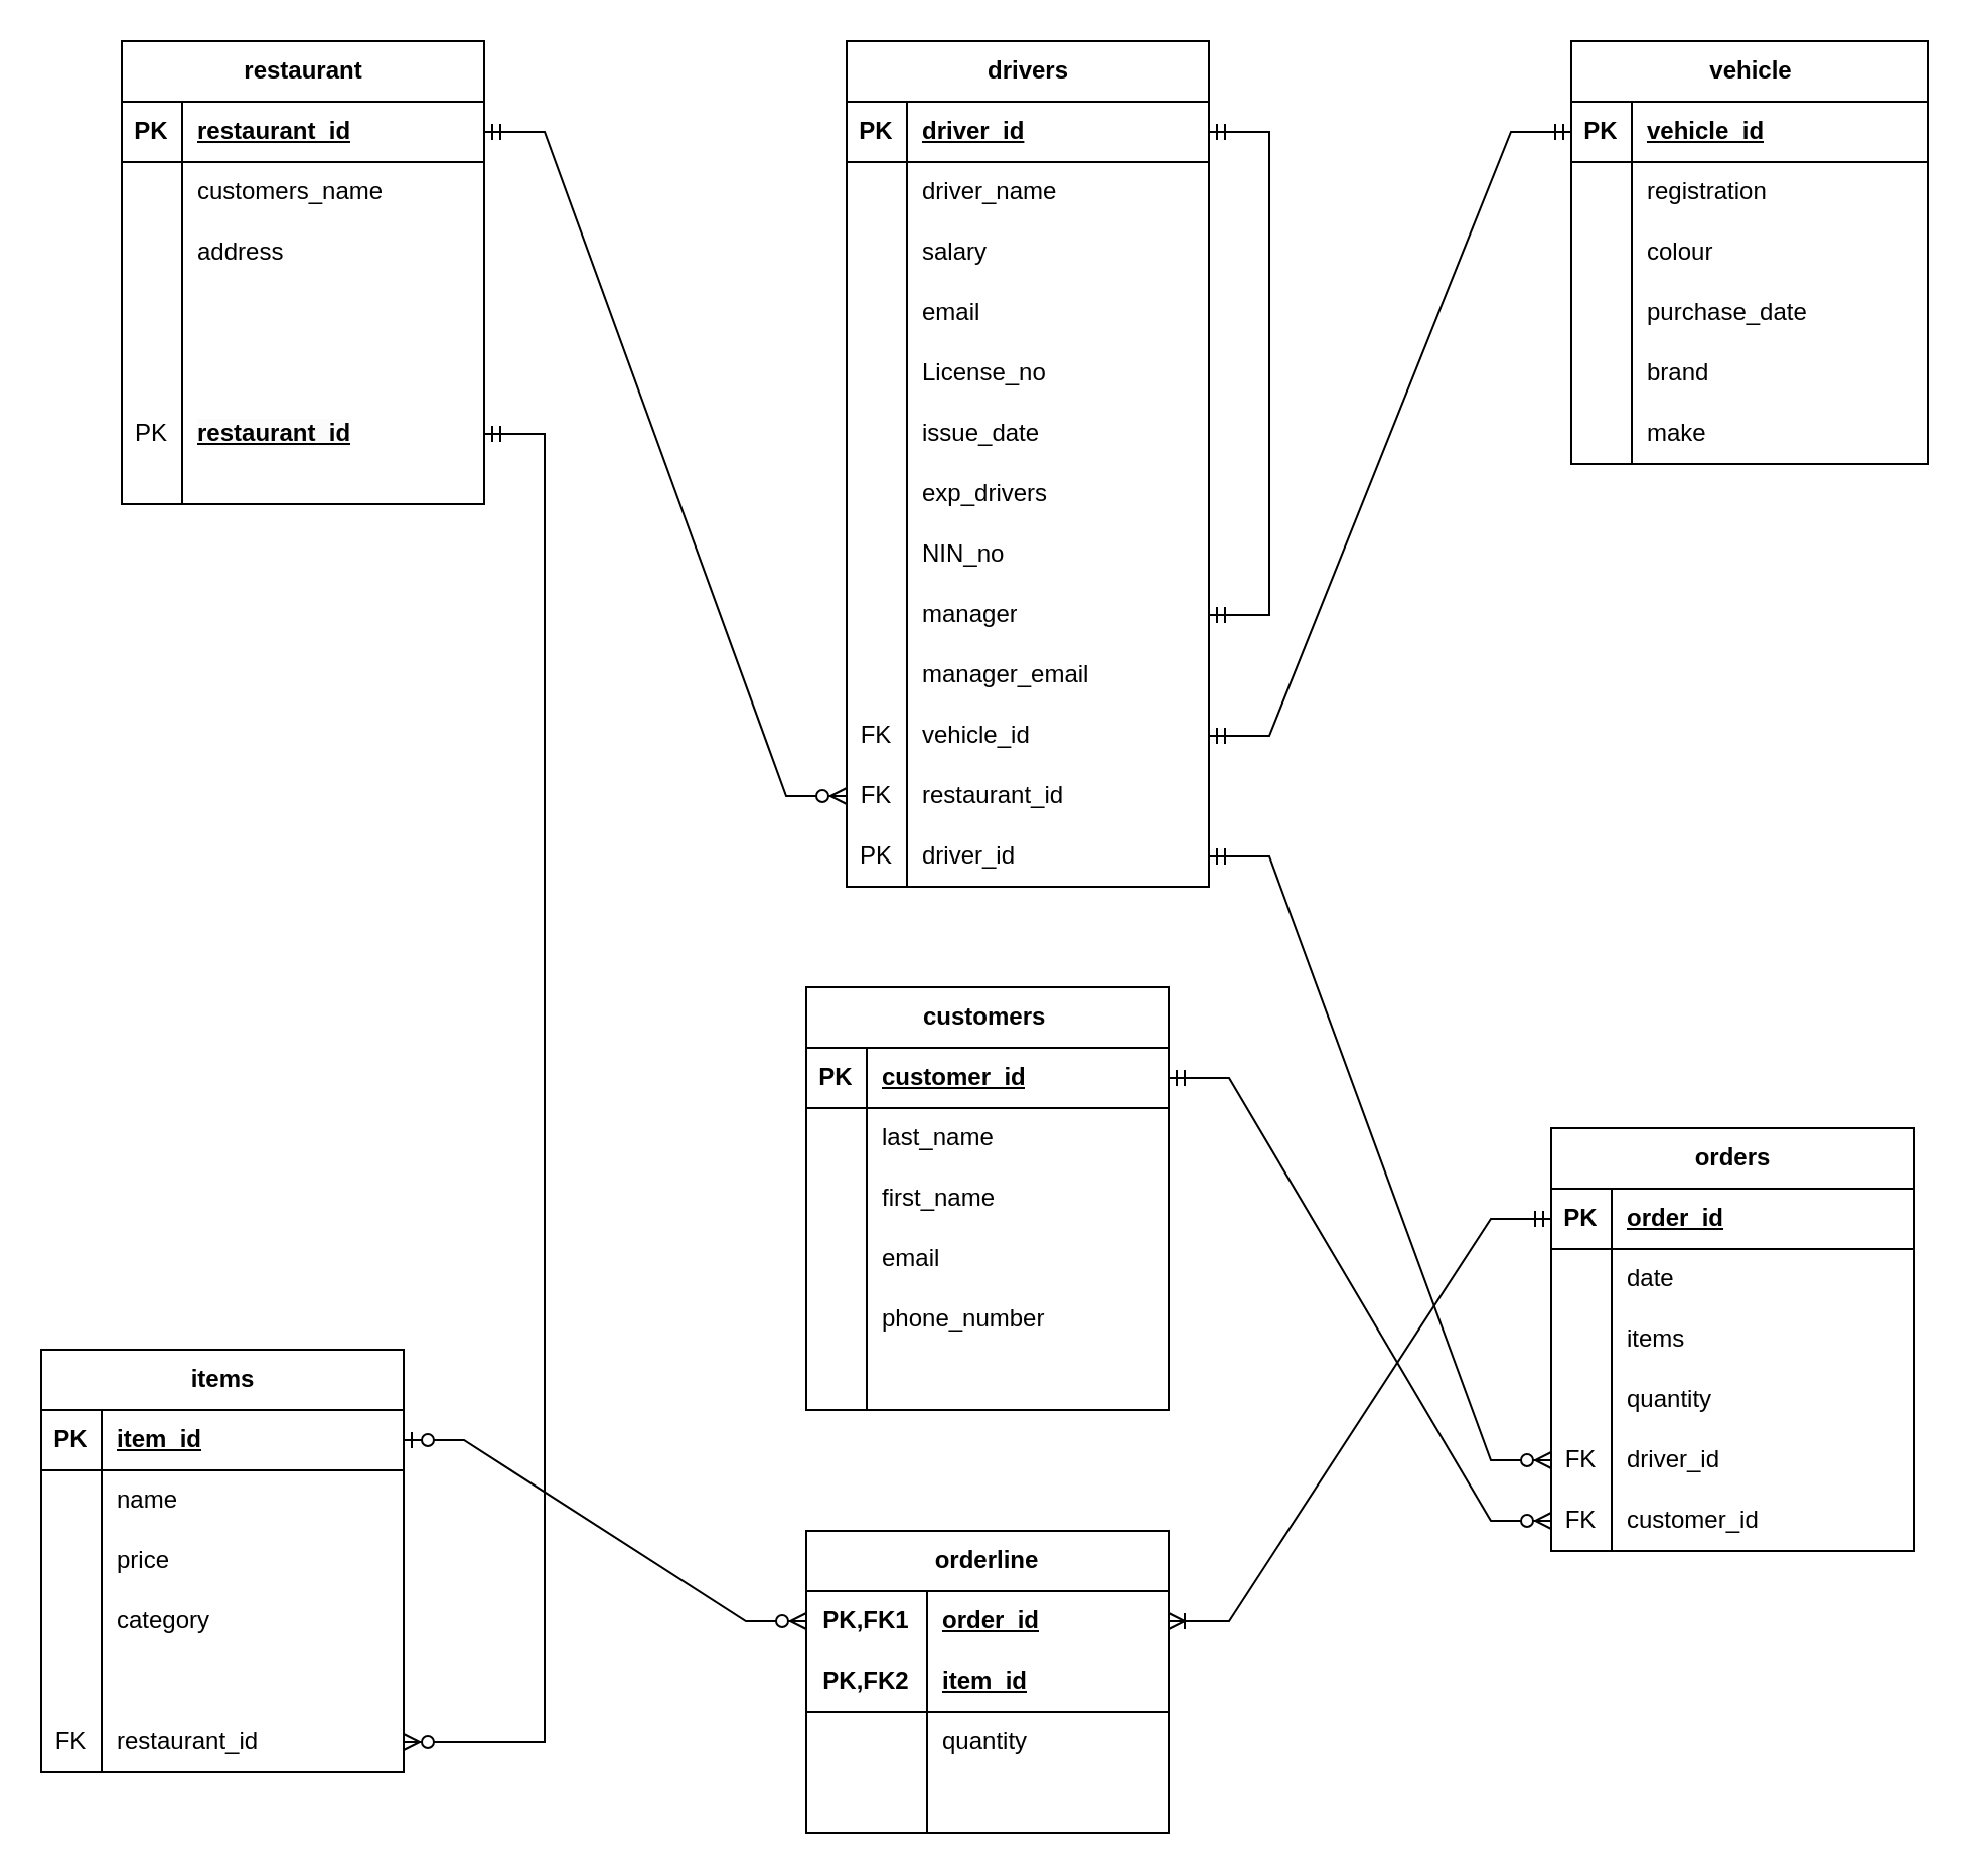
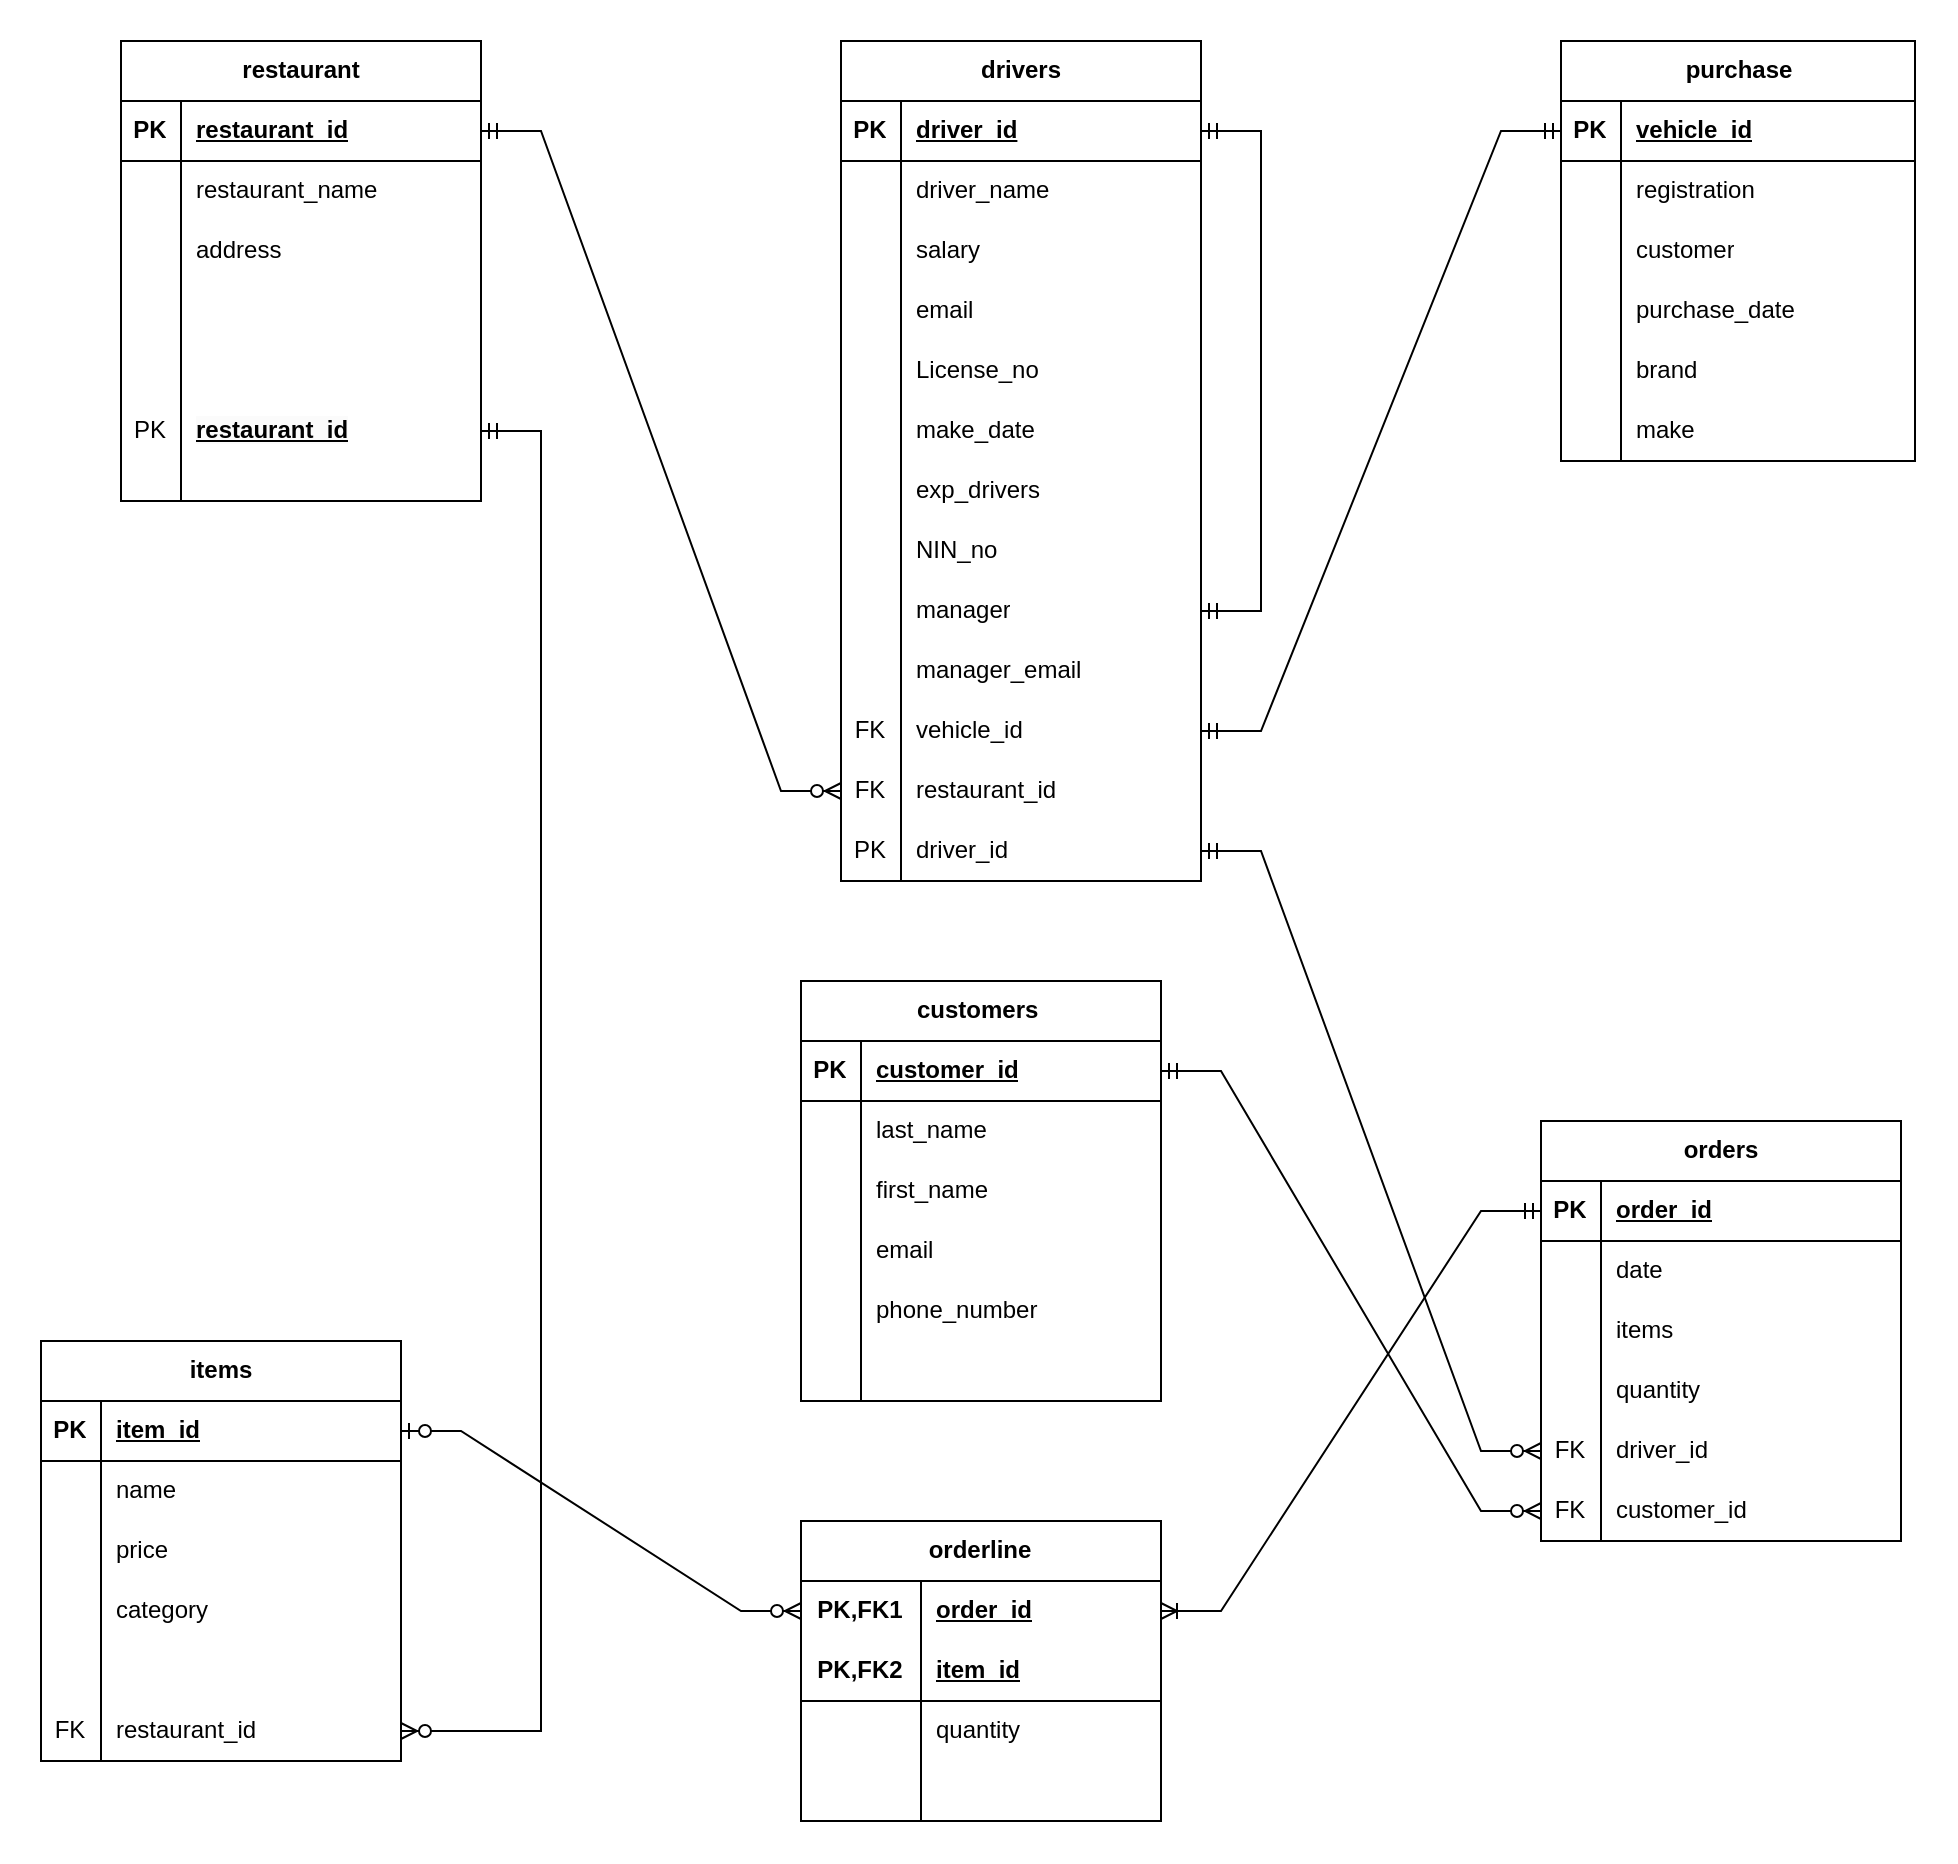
- <mxCell id="66" value="vehicle" style="shape=table;startSize=30;container=1;collapsible=1;childLayout=tableLayout;fixedRows=1;rowLines=0;fontStyle=1;align=center;resizeLast=1;html=1;" vertex="1" parent="1"><mxGeometry x="780" y="20" width="177" height="210" as="geometry" /></mxCell>
+ <mxCell id="66" value="purchase" style="shape=table;startSize=30;container=1;collapsible=1;childLayout=tableLayout;fixedRows=1;rowLines=0;fontStyle=1;align=center;resizeLast=1;html=1;" vertex="1" parent="1"><mxGeometry x="780" y="20" width="177" height="210" as="geometry" /></mxCell>
- <mxCell id="49" value="customers_name" style="shape=partialRectangle;connectable=0;fillColor=none;top=0;left=0;bottom=0;right=0;align=left;spacingLeft=6;overflow=hidden;whiteSpace=wrap;html=1;" vertex="1" parent="47"><mxGeometry x="30.0" width="150.0" height="30" as="geometry"><mxRectangle width="150.0" height="30" as="alternateBounds" /></mxGeometry></mxCell>
+ <mxCell id="49" value="restaurant_name" style="shape=partialRectangle;connectable=0;fillColor=none;top=0;left=0;bottom=0;right=0;align=left;spacingLeft=6;overflow=hidden;whiteSpace=wrap;html=1;" vertex="1" parent="47"><mxGeometry x="30.0" width="150.0" height="30" as="geometry"><mxRectangle width="150.0" height="30" as="alternateBounds" /></mxGeometry></mxCell>
- <mxCell id="75" value="colour" style="shape=partialRectangle;connectable=0;fillColor=none;top=0;left=0;bottom=0;right=0;align=left;spacingLeft=6;overflow=hidden;whiteSpace=wrap;html=1;" vertex="1" parent="73"><mxGeometry x="30" width="147" height="30" as="geometry"><mxRectangle width="147" height="30" as="alternateBounds" /></mxGeometry></mxCell>
+ <mxCell id="75" value="customer" style="shape=partialRectangle;connectable=0;fillColor=none;top=0;left=0;bottom=0;right=0;align=left;spacingLeft=6;overflow=hidden;whiteSpace=wrap;html=1;" vertex="1" parent="73"><mxGeometry x="30" width="147" height="30" as="geometry"><mxRectangle width="147" height="30" as="alternateBounds" /></mxGeometry></mxCell>
- <mxCell id="20" value="issue_date" style="shape=partialRectangle;connectable=0;fillColor=none;top=0;left=0;bottom=0;right=0;align=left;spacingLeft=6;overflow=hidden;whiteSpace=wrap;html=1;" vertex="1" parent="18"><mxGeometry x="30" width="150" height="30" as="geometry"><mxRectangle width="150" height="30" as="alternateBounds" /></mxGeometry></mxCell>
+ <mxCell id="20" value="make_date" style="shape=partialRectangle;connectable=0;fillColor=none;top=0;left=0;bottom=0;right=0;align=left;spacingLeft=6;overflow=hidden;whiteSpace=wrap;html=1;" vertex="1" parent="18"><mxGeometry x="30" width="150" height="30" as="geometry"><mxRectangle width="150" height="30" as="alternateBounds" /></mxGeometry></mxCell>
